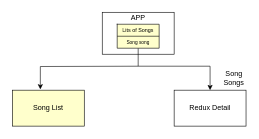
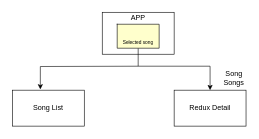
- <mxCell id="12" value="&lt;font style=&quot;font-size: 9px&quot;&gt;Lits of Songs&lt;/font&gt;" style="shape=partialRectangle;html=1;whiteSpace=wrap;connectable=0;overflow=hidden;fillColor=none;top=0;left=0;bottom=0;right=0;" vertex="1" parent="11"><mxGeometry width="70" height="20" as="geometry" /></mxCell>
- <mxCell id="14" value="&lt;font style=&quot;font-size: 8px&quot;&gt;Song song&lt;/font&gt;" style="shape=partialRectangle;html=1;whiteSpace=wrap;connectable=0;overflow=hidden;fillColor=none;top=0;left=0;bottom=0;right=0;" vertex="1" parent="13"><mxGeometry width="70" height="20" as="geometry" /></mxCell>
+ <mxCell id="14" value="&lt;font style=&quot;font-size: 8px&quot;&gt;Selected song&lt;/font&gt;" style="shape=partialRectangle;html=1;whiteSpace=wrap;connectable=0;overflow=hidden;fillColor=none;top=0;left=0;bottom=0;right=0;" vertex="1" parent="13"><mxGeometry width="70" height="20" as="geometry" /></mxCell>
- <mxCell id="4" value="Song List" style="rounded=0;whiteSpace=wrap;html=1;fillColor=#ffffcc;" vertex="1" parent="1"><mxGeometry x="20" y="150" width="120" height="60" as="geometry" /></mxCell>
+ <mxCell id="4" value="Song List" style="rounded=0;whiteSpace=wrap;html=1;" vertex="1" parent="1"><mxGeometry x="20" y="150" width="120" height="60" as="geometry" /></mxCell>
